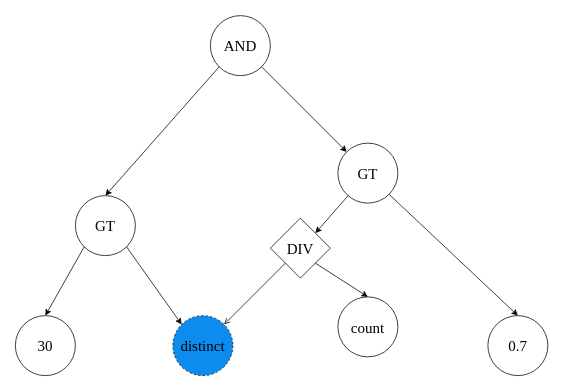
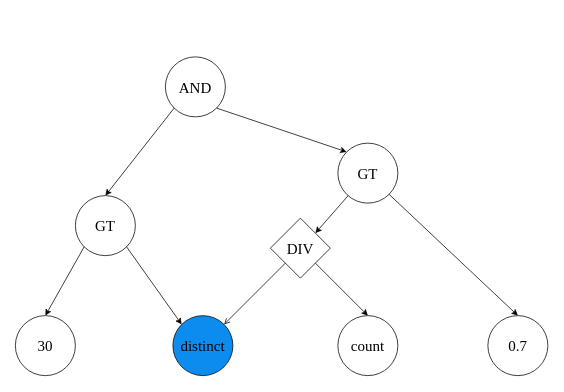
- <mxCell id="2" value="&lt;span style=&quot;font-size: 20px&quot;&gt;&lt;font&gt;AND&lt;/font&gt;&lt;/span&gt;" style="ellipse;whiteSpace=wrap;html=1;aspect=fixed;fontStyle=0;fontSize=20;fontFamily=TencentSans;" parent="1" vertex="1"><mxGeometry x="280" width="80" height="80" as="geometry" y="20" /></mxCell>
+ <mxCell id="2" value="&lt;span style=&quot;font-size: 20px&quot;&gt;&lt;font&gt;AND&lt;/font&gt;&lt;/span&gt;" style="ellipse;whiteSpace=wrap;html=1;aspect=fixed;fontStyle=0;fontSize=20;fontFamily=TencentSans;" parent="1" vertex="1"><mxGeometry x="220" y="75" width="80" height="80" as="geometry" /></mxCell>
- <mxCell id="4" value="&lt;span style=&quot;font-size: 20px&quot;&gt;&lt;font&gt;count&lt;/font&gt;&lt;/span&gt;" style="ellipse;whiteSpace=wrap;html=1;aspect=fixed;fontStyle=0;fontSize=20;fontFamily=TencentSans;" parent="1" vertex="1"><mxGeometry x="450" y="395" width="80" height="80" as="geometry" /></mxCell>
+ <mxCell id="4" value="&lt;span style=&quot;font-size: 20px&quot;&gt;&lt;font&gt;count&lt;/font&gt;&lt;/span&gt;" style="ellipse;whiteSpace=wrap;html=1;aspect=fixed;fontStyle=0;fontSize=20;fontFamily=TencentSans;" parent="1" vertex="1"><mxGeometry x="450" y="420" width="80" height="80" as="geometry" /></mxCell>
- <mxCell id="3" value="&lt;span style=&quot;font-size: 20px&quot;&gt;&lt;font&gt;distinct&lt;/font&gt;&lt;/span&gt;" style="ellipse;whiteSpace=wrap;html=1;aspect=fixed;fontStyle=0;fontSize=20;fontFamily=TencentSans;fillColor=#0C8CEF;dashed=1;" parent="1" vertex="1"><mxGeometry x="230" y="420" width="80" height="80" as="geometry" /></mxCell>
+ <mxCell id="3" value="&lt;span style=&quot;font-size: 20px&quot;&gt;&lt;font&gt;distinct&lt;/font&gt;&lt;/span&gt;" style="ellipse;whiteSpace=wrap;html=1;aspect=fixed;fontStyle=0;fontSize=20;fontFamily=TencentSans;fillColor=#0C8CEF;" parent="1" vertex="1"><mxGeometry x="230" y="420" width="80" height="80" as="geometry" /></mxCell>
